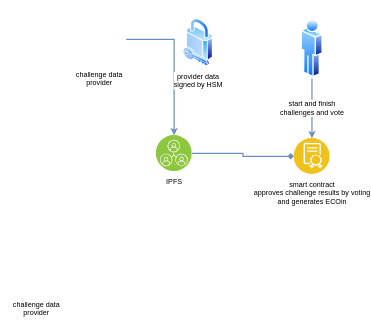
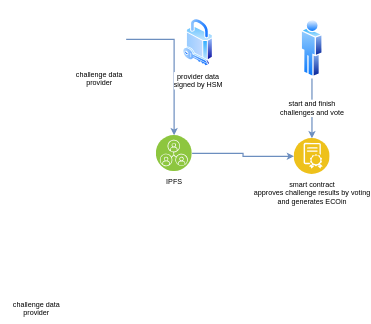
- <mxCell id="5" value="" style="edgeStyle=orthogonalEdgeStyle;rounded=0;jumpSize=6;orthogonalLoop=1;jettySize=auto;html=1;strokeWidth=2;fontSize=12;fontColor=#000000;strokeColor=#6C8EBF;endArrow=diamond;" parent="1" source="6" target="7" edge="1"><mxGeometry relative="1" as="geometry" /></mxCell>
+ <mxCell id="5" value="" style="edgeStyle=orthogonalEdgeStyle;rounded=0;jumpSize=6;orthogonalLoop=1;jettySize=auto;html=1;strokeWidth=2;fontSize=12;fontColor=#000000;strokeColor=#6C8EBF;" parent="1" source="6" target="7" edge="1"><mxGeometry relative="1" as="geometry" /></mxCell>
